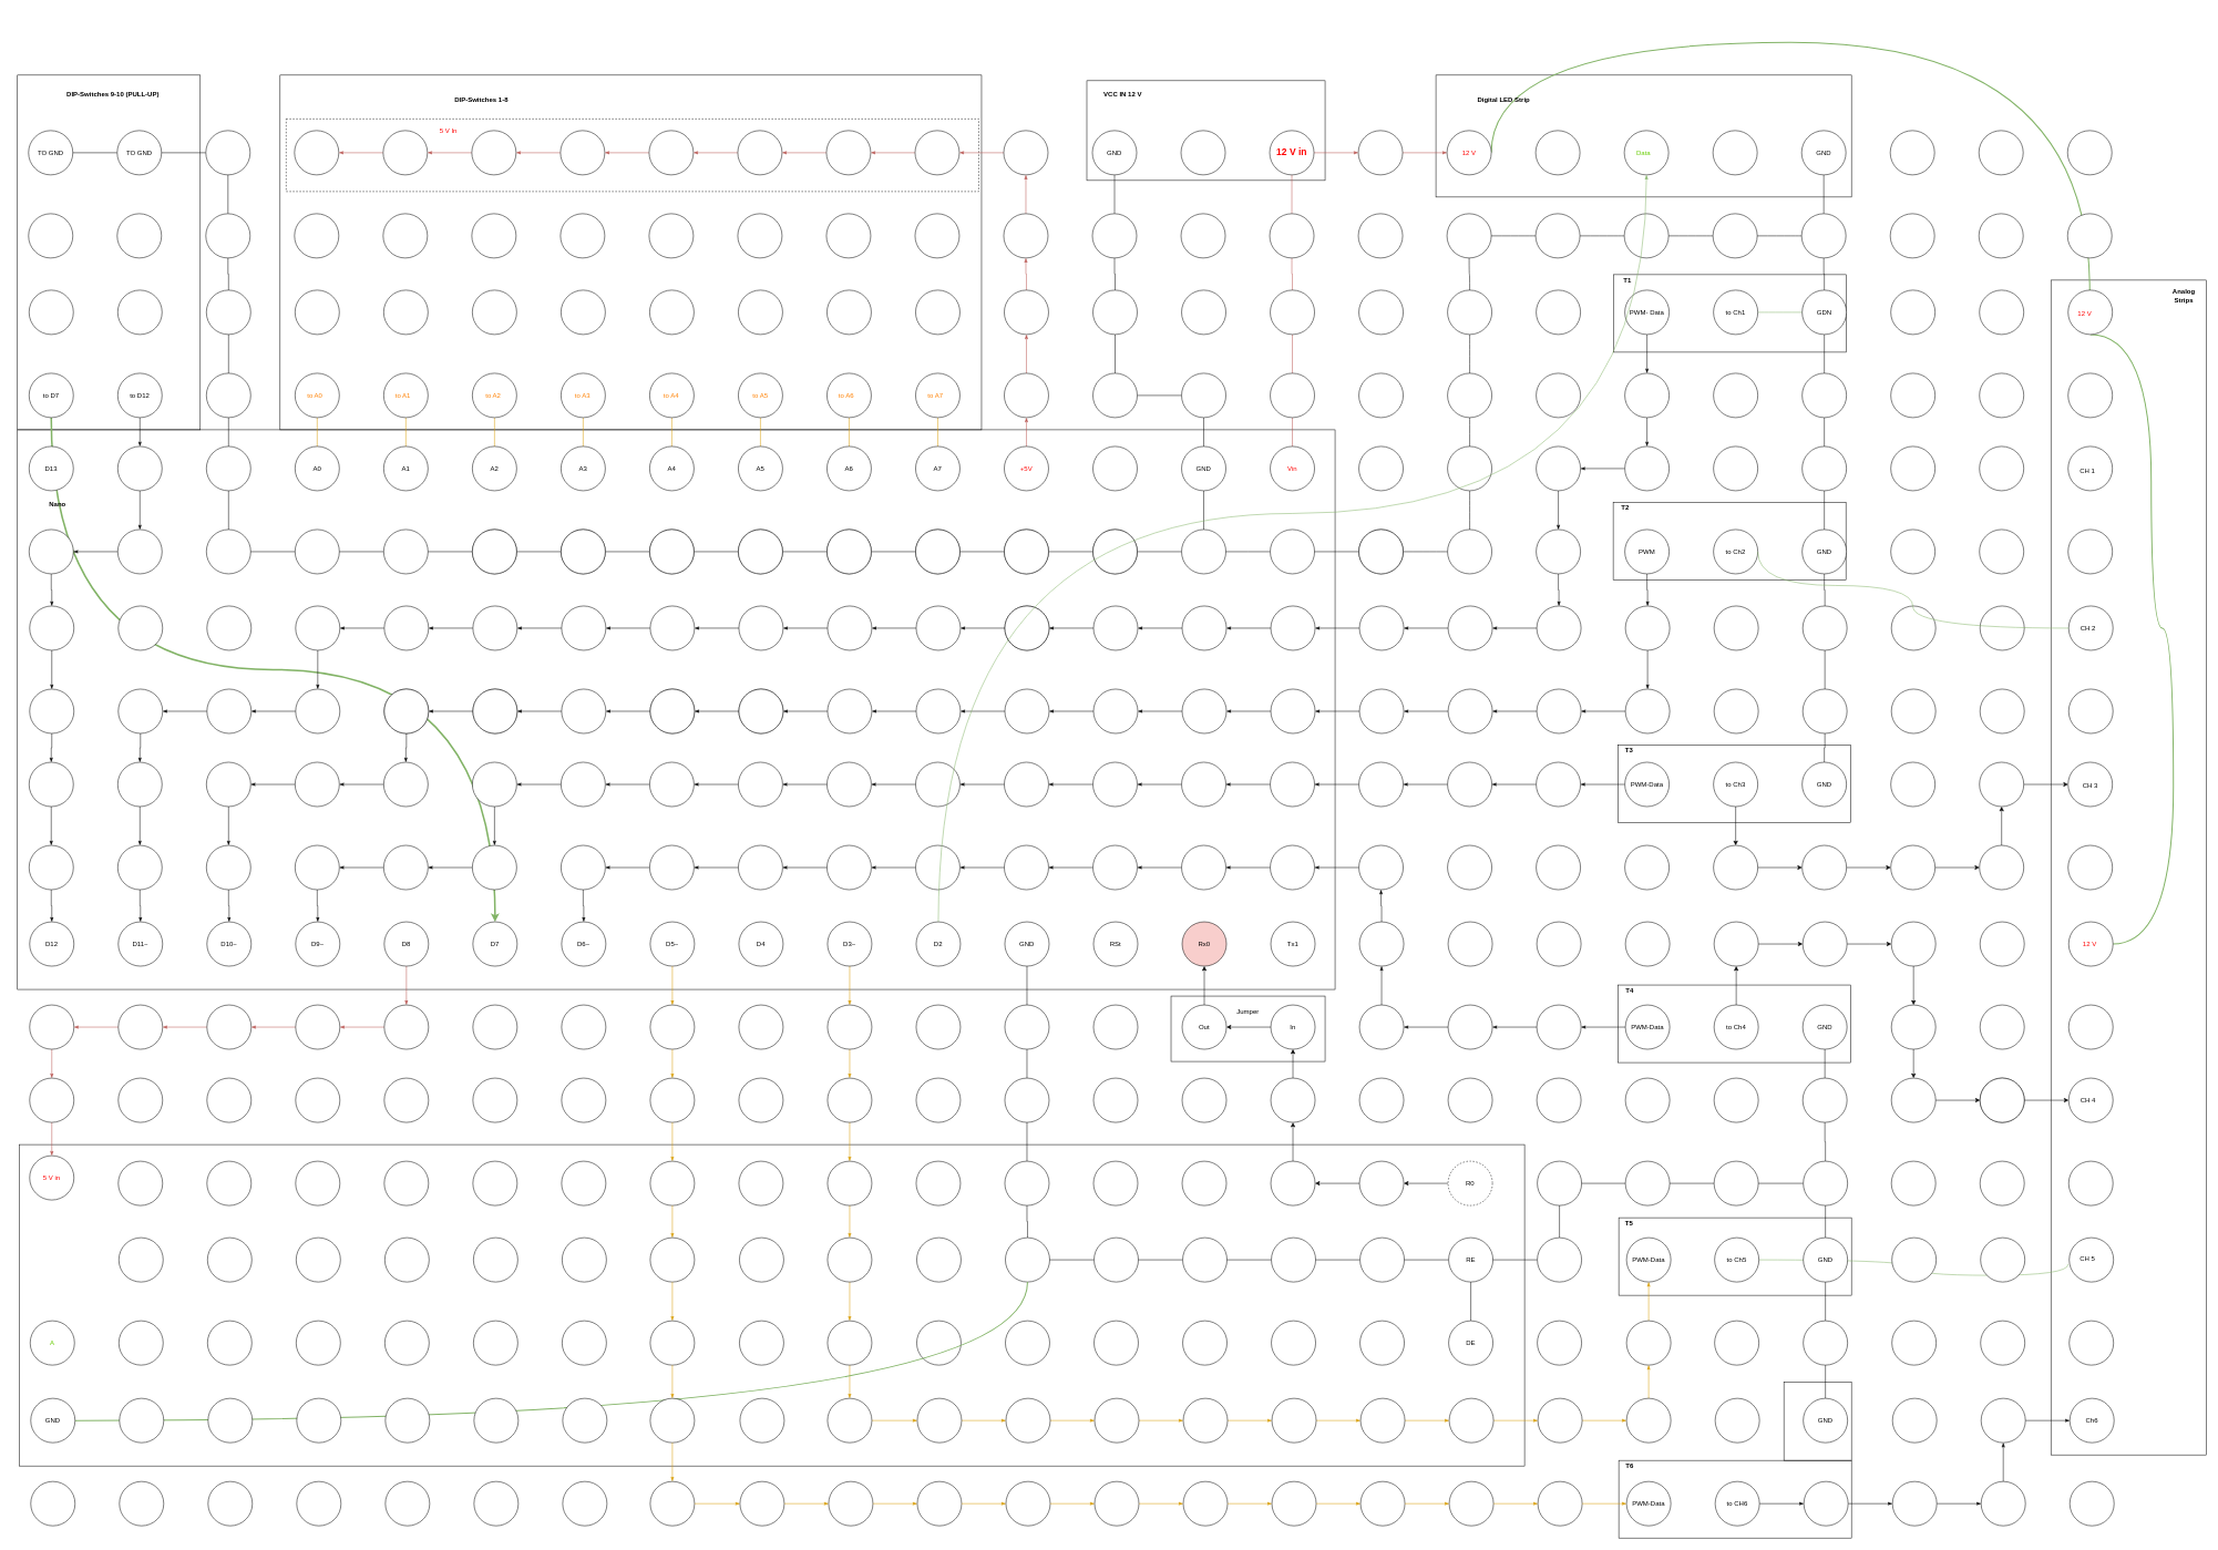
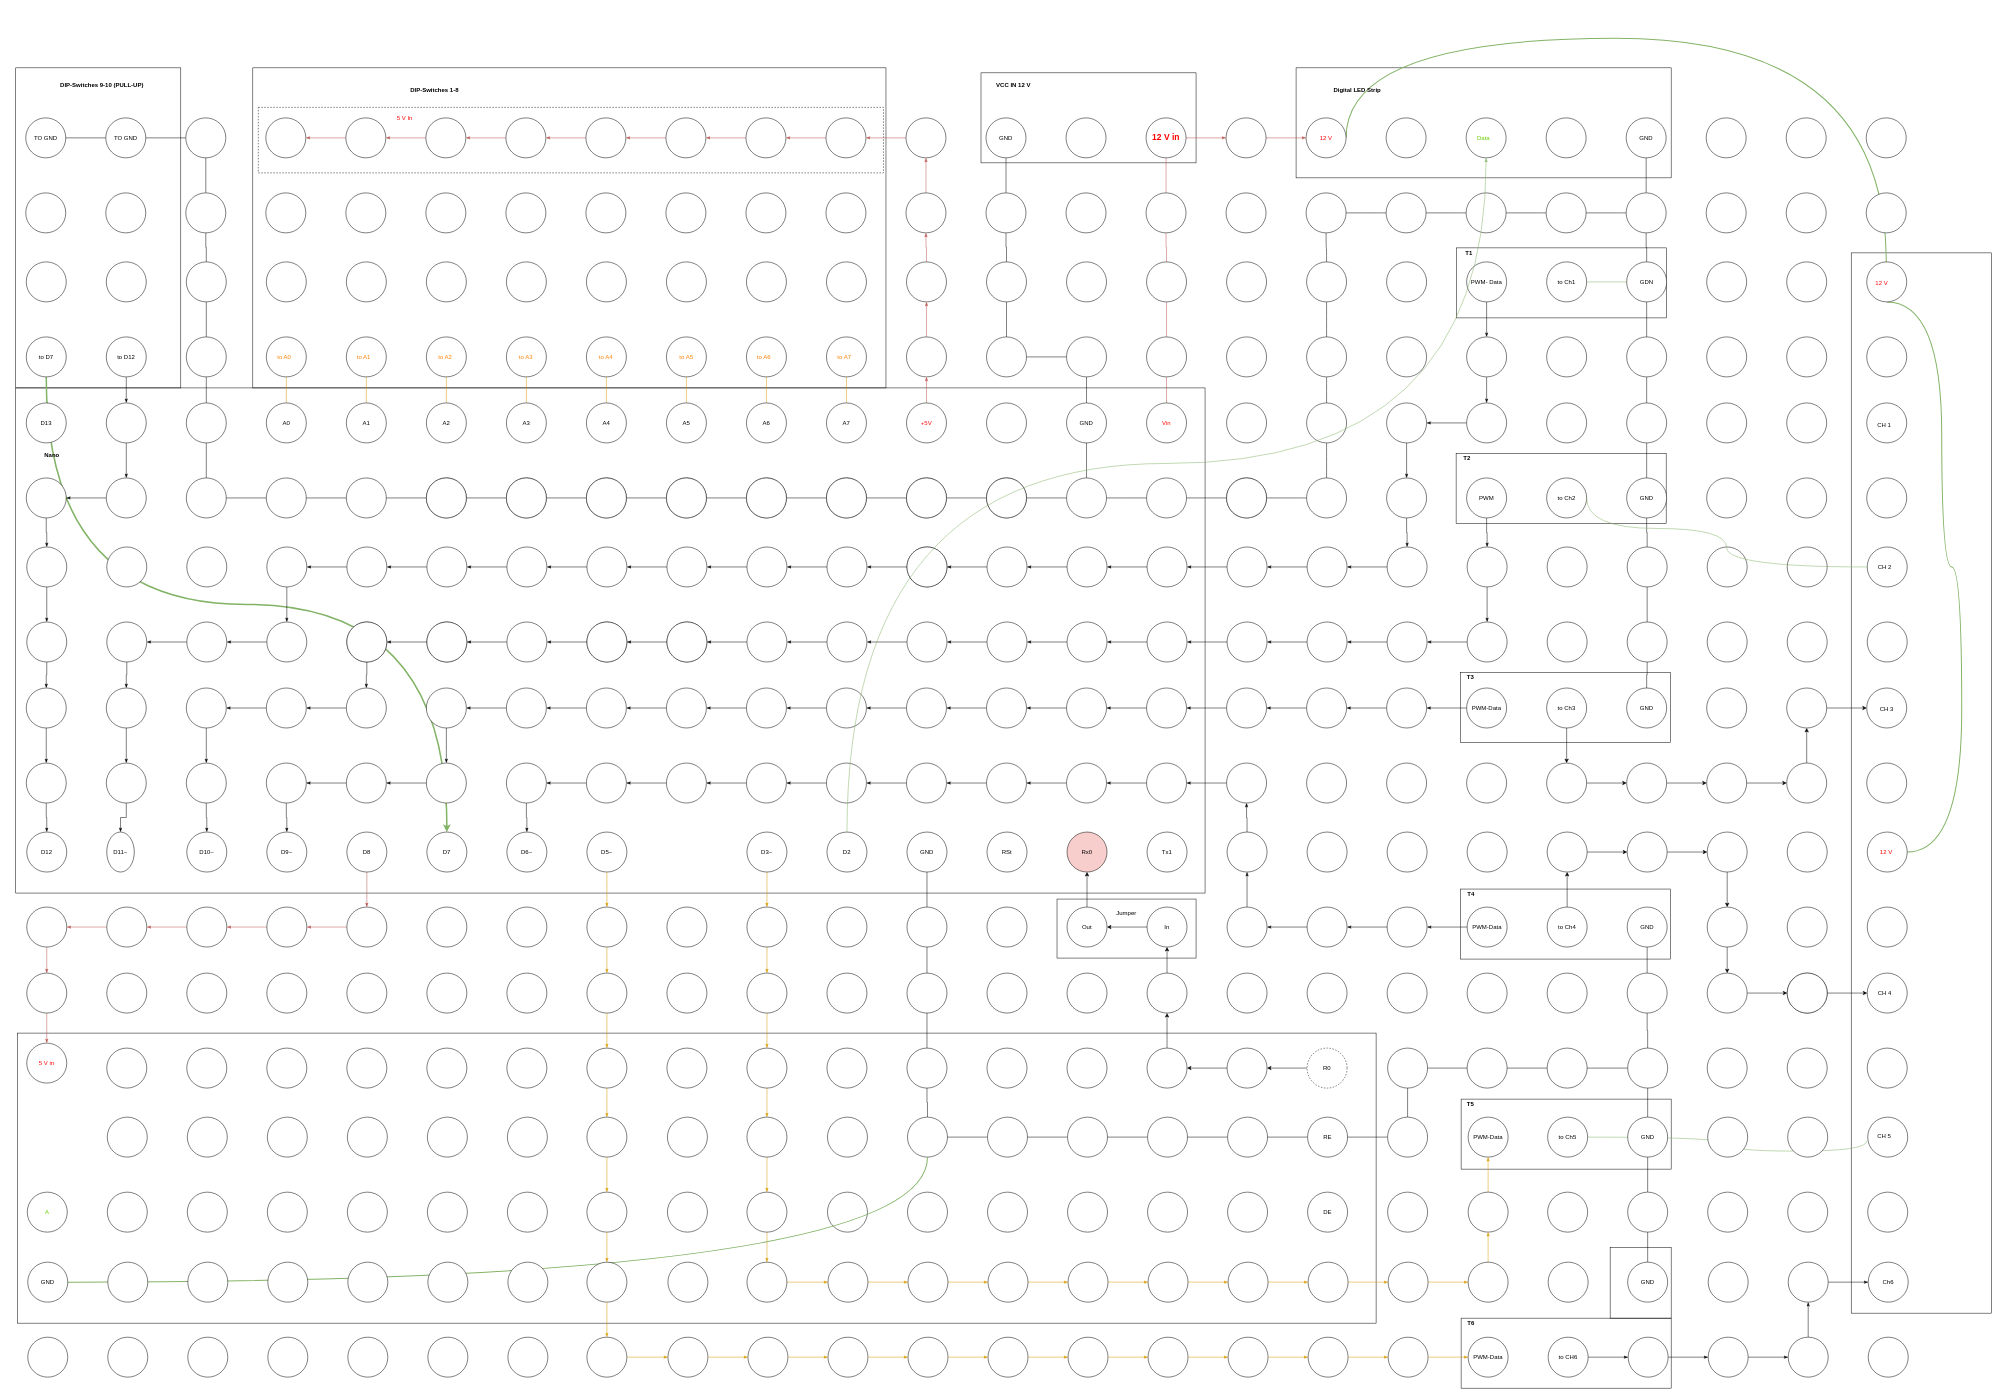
- <mxCell id="729" value="&lt;font color=&quot;#000000&quot; style=&quot;font-size: 12px;&quot;&gt;&lt;b style=&quot;font-size: 12px;&quot;&gt;Analog Strips&lt;/b&gt;&lt;/font&gt;" style="text;html=1;strokeColor=none;fillColor=none;align=center;verticalAlign=middle;whiteSpace=wrap;rounded=0;fontSize=12;fontColor=#FF0000;" parent="1" vertex="1"><mxGeometry x="3921" y="523" width="40" height="20" as="geometry" /></mxCell>
- <mxCell id="433" value="D11~" style="ellipse;whiteSpace=wrap;html=1;aspect=fixed;fontSize=12;" parent="1" vertex="1"><mxGeometry x="213" y="1663" width="80" height="80" as="geometry" /></mxCell>
+ <mxCell id="433" value="D11~" style="ellipse;whiteSpace=wrap;html=1;aspect=fixed;fontSize=12;" parent="1" vertex="1"><mxGeometry x="213" y="1663" width="55" height="80" as="geometry" /></mxCell>
- <mxCell id="441" value="D4" style="ellipse;whiteSpace=wrap;html=1;aspect=fixed;fontSize=12;" parent="1" vertex="1"><mxGeometry x="1333" y="1663" width="80" height="80" as="geometry" /></mxCell>
- <mxCell id="622" value="" style="edgeStyle=orthogonalEdgeStyle;rounded=0;orthogonalLoop=1;jettySize=auto;html=1;endArrow=none;endFill=0;" parent="1" source="623" target="592" edge="1"><mxGeometry relative="1" as="geometry" /></mxCell>
